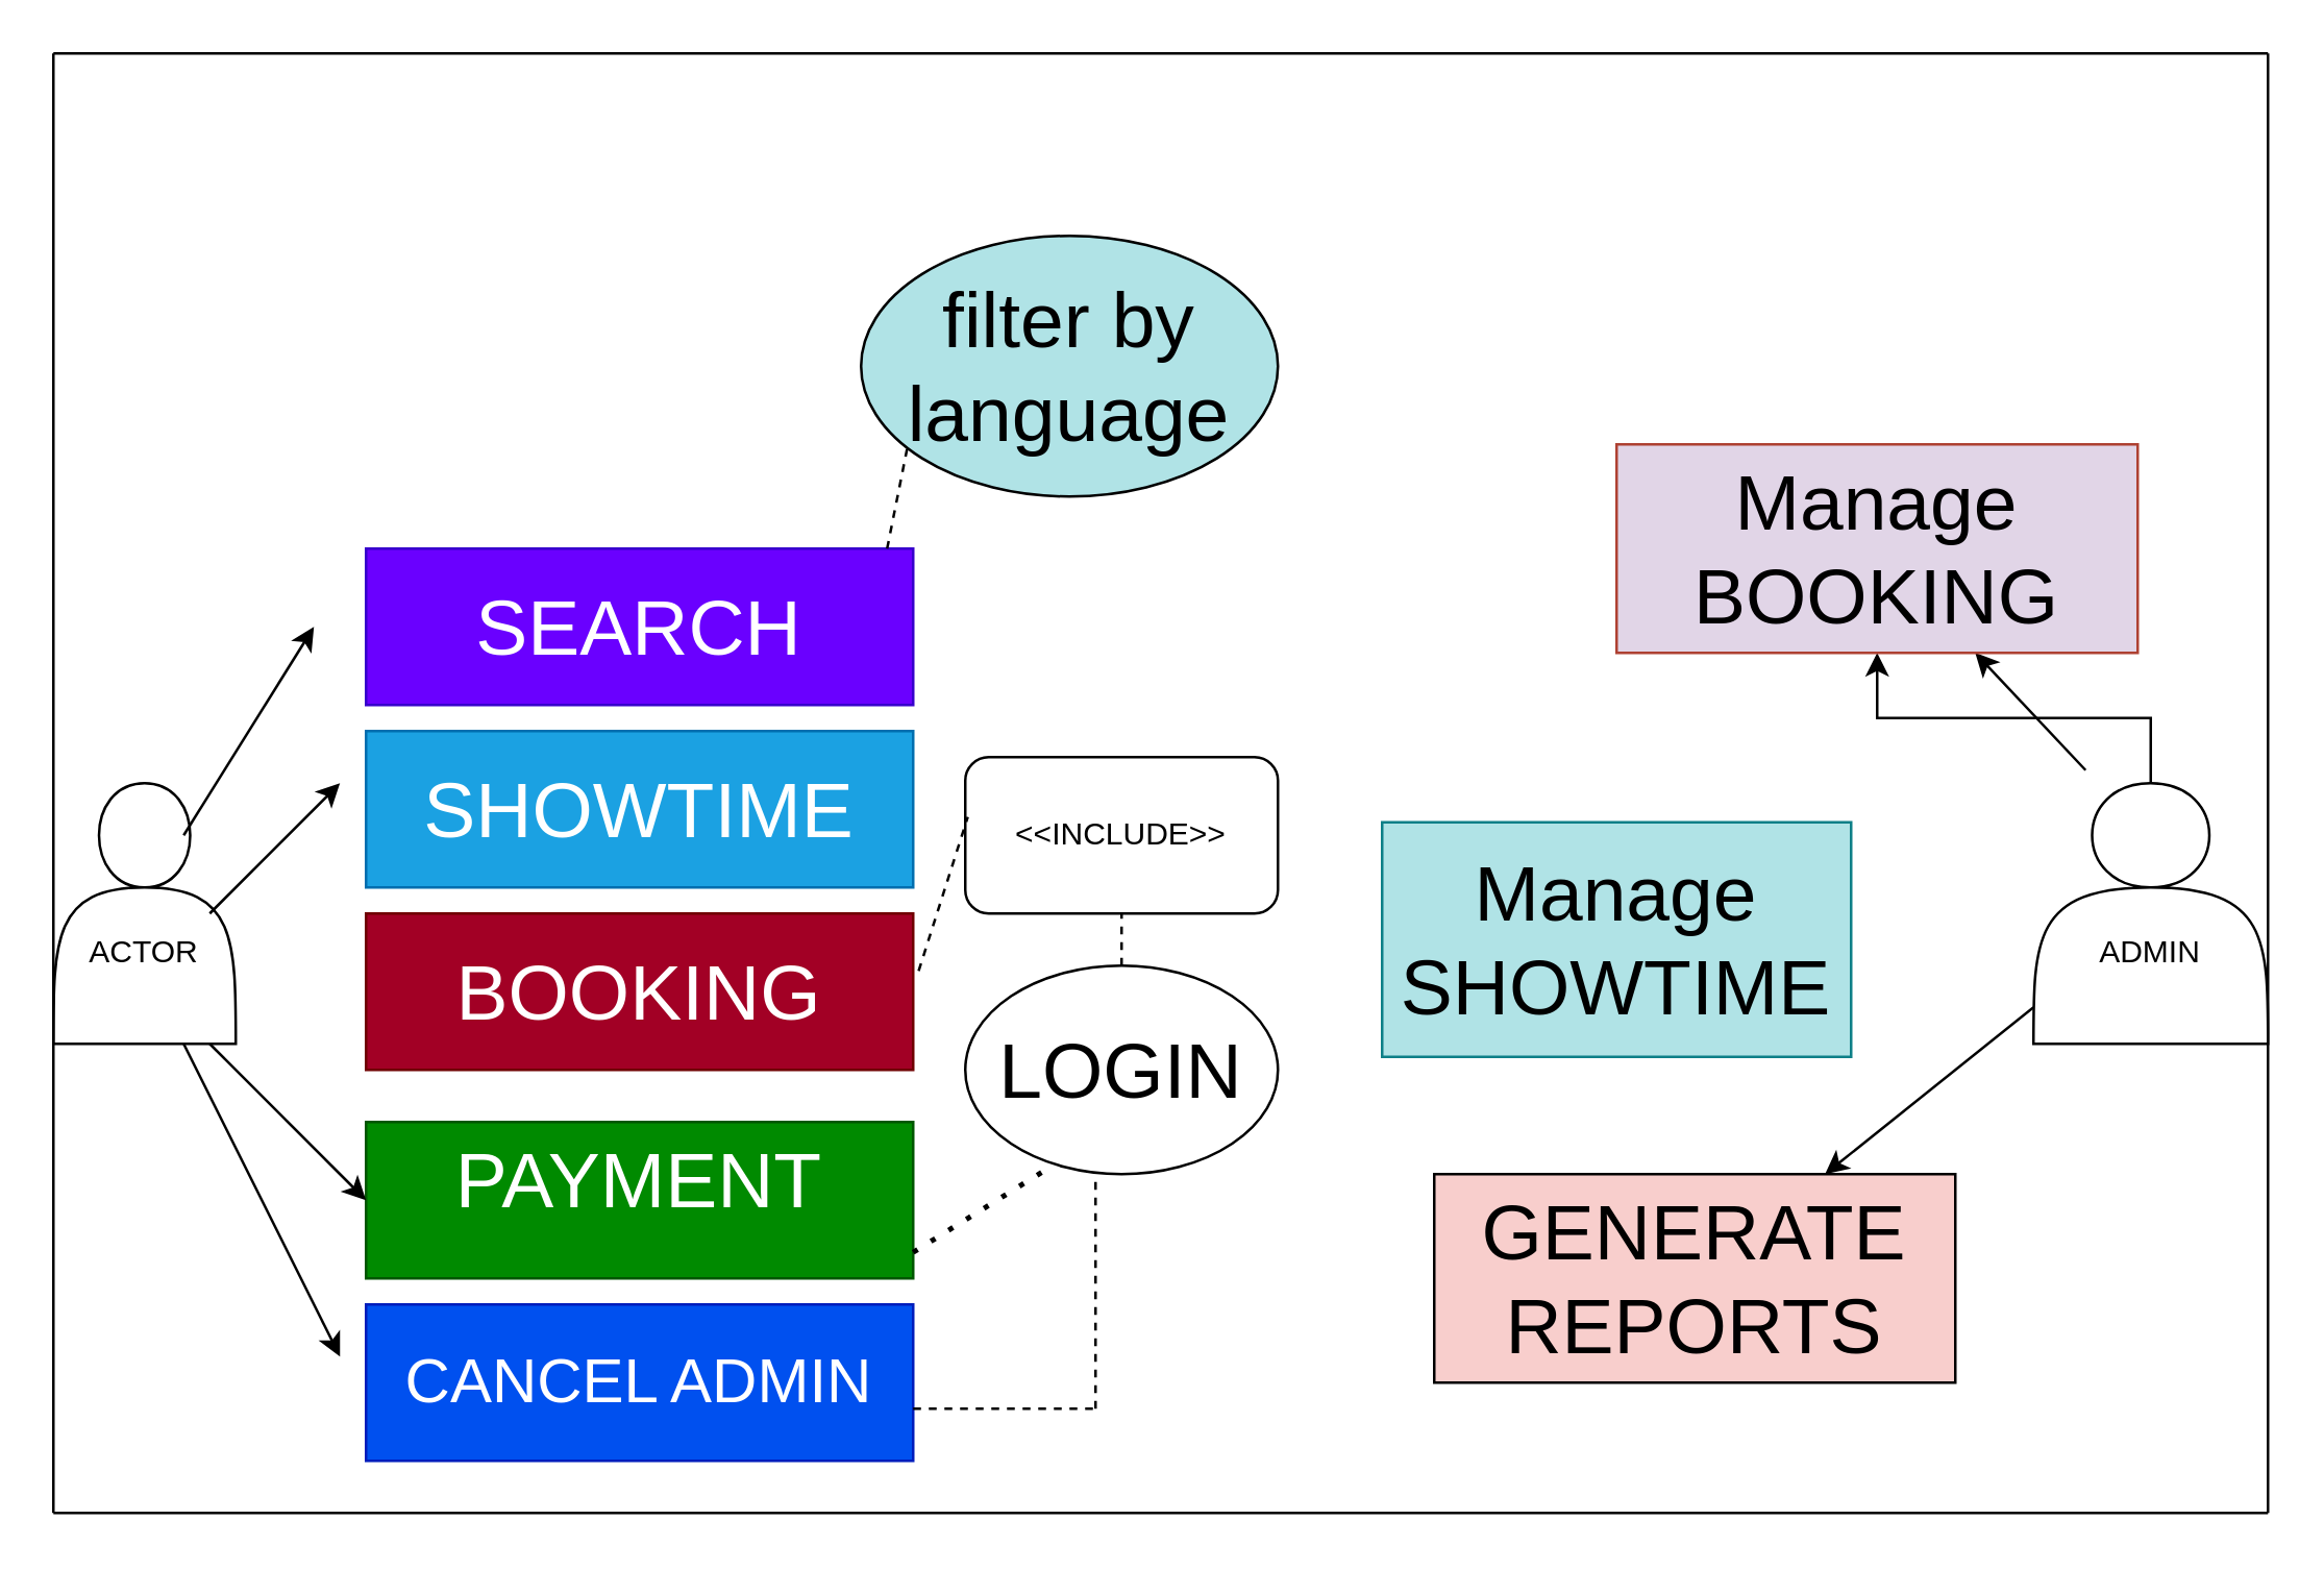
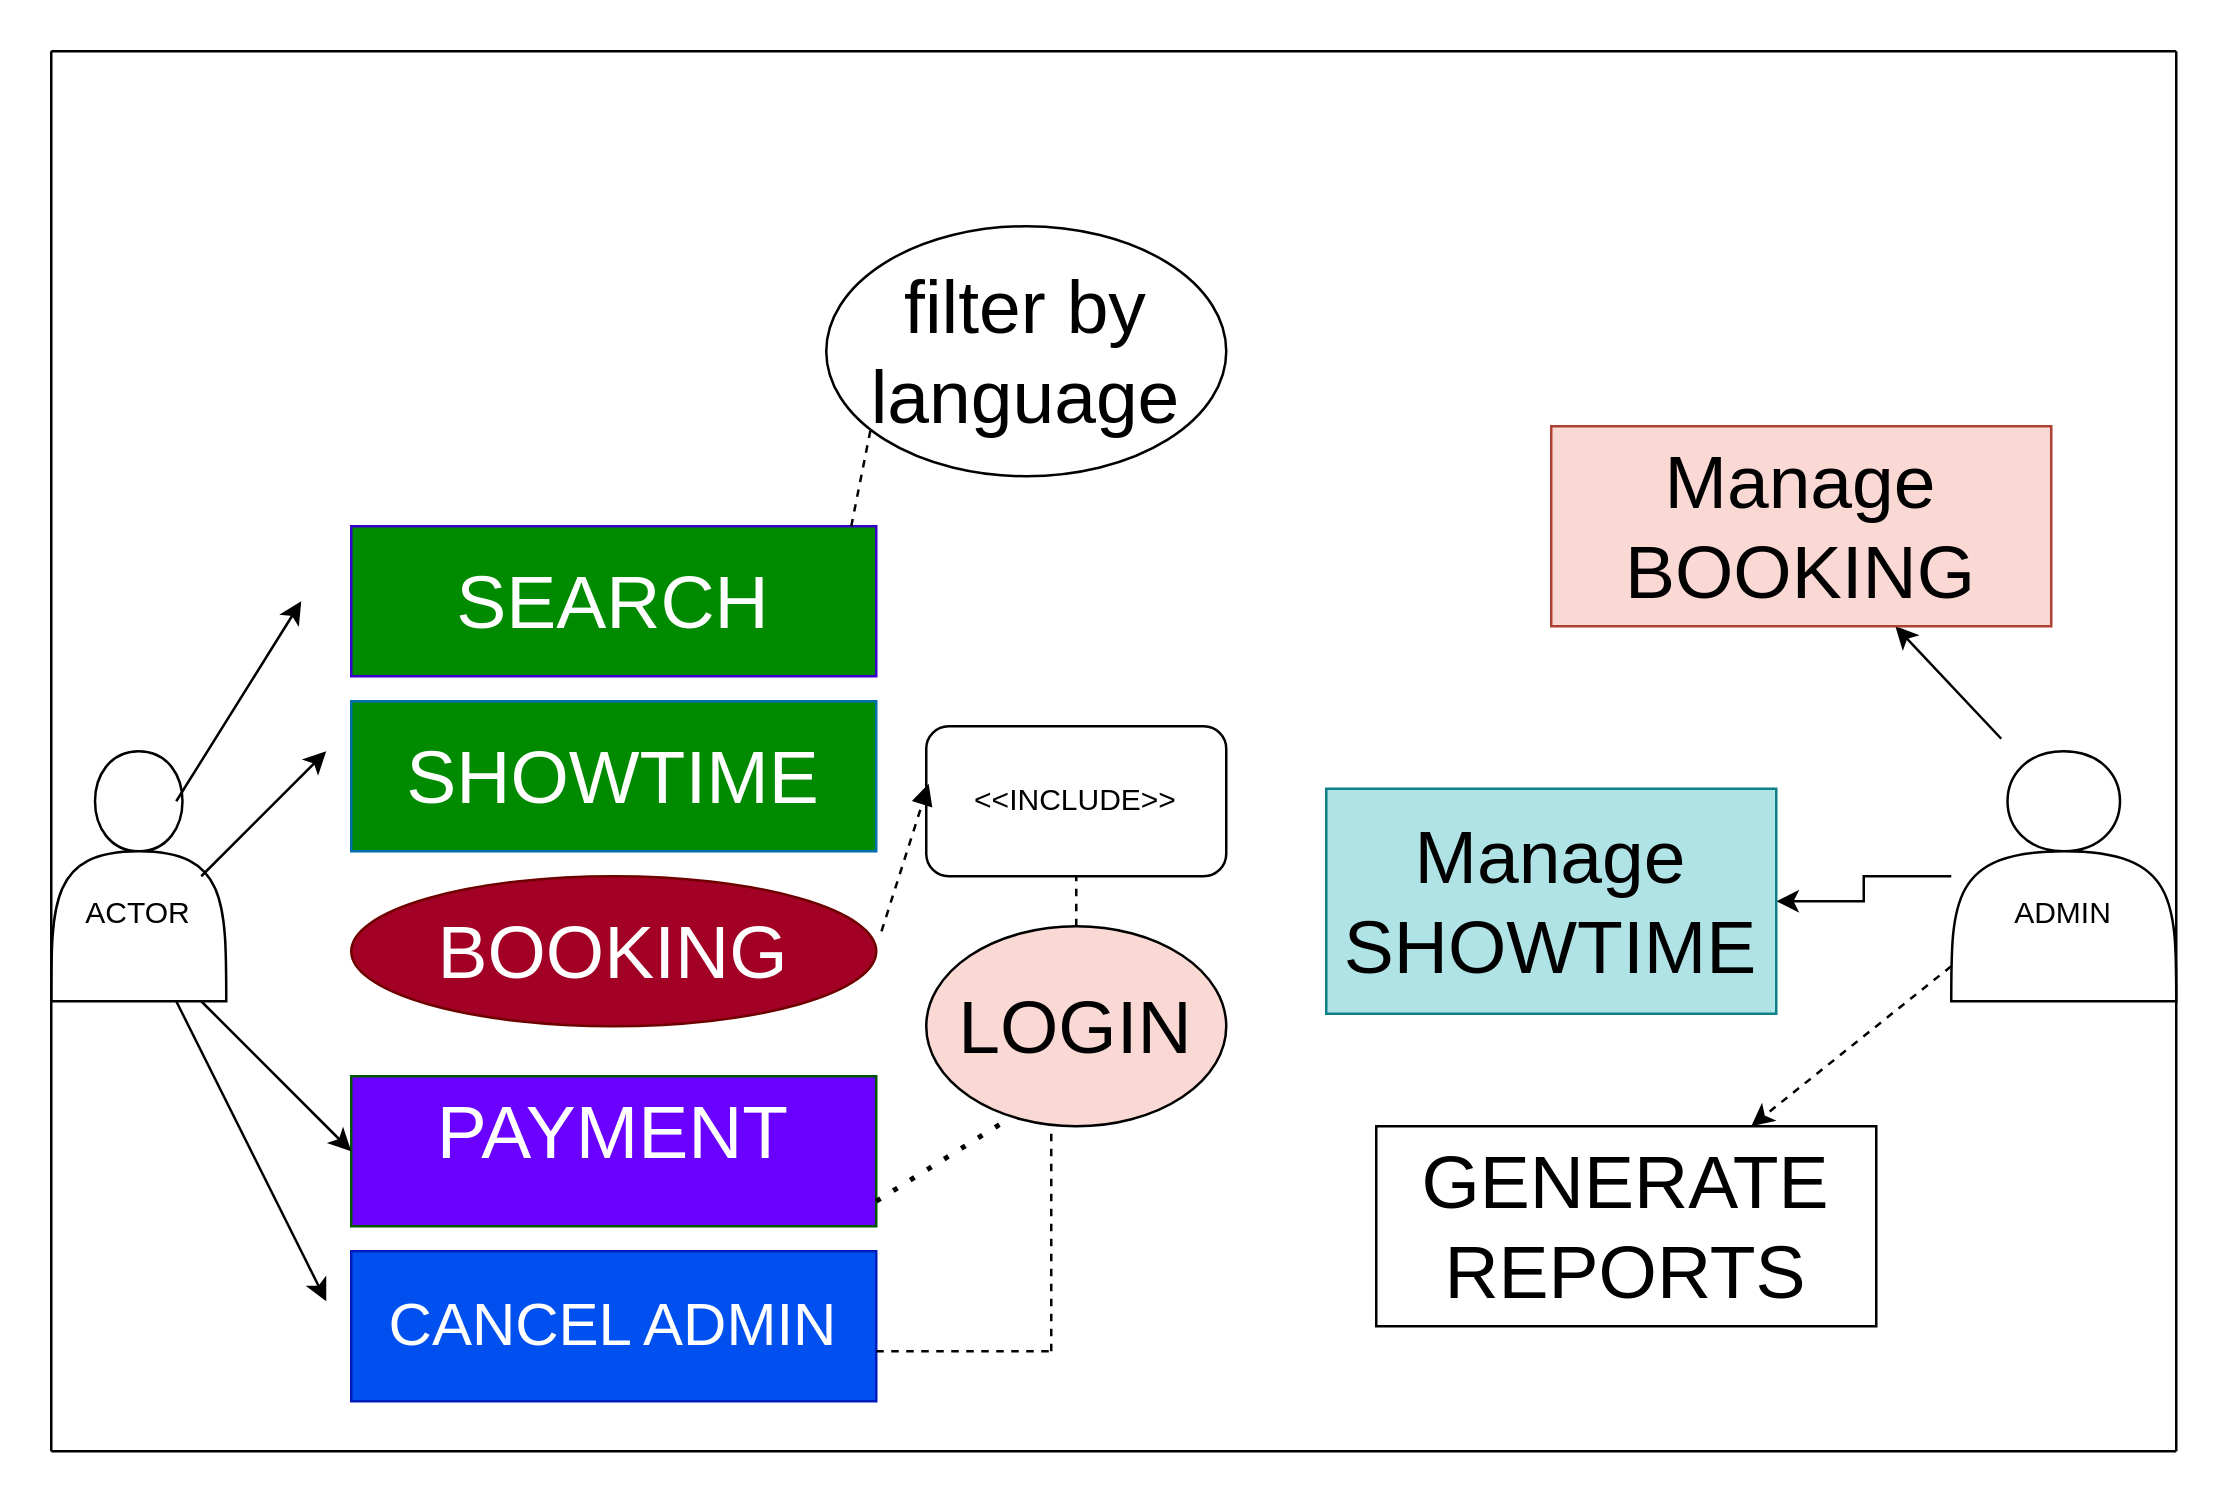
- <mxCell id="13" value="&lt;font style=&quot;font-size: 30px;&quot;&gt;filter by language&lt;/font&gt;" style="ellipse;whiteSpace=wrap;html=1;fillColor=#b0e3e6;" vertex="1" parent="1"><mxGeometry x="330" y="90" width="160" height="100" as="geometry" /></mxCell>
+ <mxCell id="13" value="&lt;font style=&quot;font-size: 30px;&quot;&gt;filter by language&lt;/font&gt;" style="ellipse;whiteSpace=wrap;html=1;" vertex="1" parent="1"><mxGeometry x="330" y="90" width="160" height="100" as="geometry" /></mxCell>
- <mxCell id="22" value="&lt;font style=&quot;font-size: 30px;&quot;&gt;Manage BOOKING&lt;/font&gt;" style="rounded=0;whiteSpace=wrap;html=1;fillColor=#e1d5e7;strokeColor=#ae4132;" vertex="1" parent="1"><mxGeometry x="620" y="170" width="200" height="80" as="geometry" /></mxCell>
+ <mxCell id="22" value="&lt;font style=&quot;font-size: 30px;&quot;&gt;Manage BOOKING&lt;/font&gt;" style="rounded=0;whiteSpace=wrap;html=1;fillColor=#fad9d5;strokeColor=#ae4132;" vertex="1" parent="1"><mxGeometry x="620" y="170" width="200" height="80" as="geometry" /></mxCell>
- <mxCell id="2" value="&lt;span style=&quot;font-size: 30px;&quot;&gt;SEARCH&lt;/span&gt;" style="rounded=0;whiteSpace=wrap;html=1;fillColor=#6a00ff;fontColor=#ffffff;strokeColor=#3700CC;" vertex="1" parent="1"><mxGeometry x="140" y="210" width="210" height="60" as="geometry" /></mxCell>
+ <mxCell id="2" value="&lt;span style=&quot;font-size: 30px;&quot;&gt;SEARCH&lt;/span&gt;" style="rounded=0;whiteSpace=wrap;html=1;fillColor=#008a00;fontColor=#ffffff;strokeColor=#3700CC;" vertex="1" parent="1"><mxGeometry x="140" y="210" width="210" height="60" as="geometry" /></mxCell>
- <mxCell id="19" value="" style="edgeStyle=orthogonalEdgeStyle;rounded=0;orthogonalLoop=1;jettySize=auto;html=1;" edge="1" parent="1" source="20" target="22"><mxGeometry relative="1" as="geometry" /></mxCell>
+ <mxCell id="19" value="" style="edgeStyle=orthogonalEdgeStyle;rounded=0;orthogonalLoop=1;jettySize=auto;html=1;" edge="1" parent="1" source="20" target="23"><mxGeometry relative="1" as="geometry" /></mxCell>
- <mxCell id="3" value="&lt;font style=&quot;font-size: 30px;&quot;&gt;SHOWTIME&lt;/font&gt;" style="rounded=0;whiteSpace=wrap;html=1;fillColor=#1ba1e2;fontColor=#ffffff;strokeColor=#006EAF;" vertex="1" parent="1"><mxGeometry x="140" y="280" width="210" height="60" as="geometry" /></mxCell>
+ <mxCell id="3" value="&lt;font style=&quot;font-size: 30px;&quot;&gt;SHOWTIME&lt;/font&gt;" style="rounded=0;whiteSpace=wrap;html=1;fillColor=#008a00;fontColor=#ffffff;strokeColor=#006EAF;" vertex="1" parent="1"><mxGeometry x="140" y="280" width="210" height="60" as="geometry" /></mxCell>
- <mxCell id="30" value="" style="endArrow=none;dashed=1;html=1;rounded=0;entryX=0.008;entryY=0.383;entryDx=0;entryDy=0;entryPerimeter=0;exitX=1.01;exitY=0.367;exitDx=0;exitDy=0;exitPerimeter=0;" edge="1" parent="1" source="4" target="18"><mxGeometry width="50" height="50" relative="1" as="geometry"><mxPoint x="350" y="315" as="sourcePoint" /><mxPoint x="400" y="265" as="targetPoint" /></mxGeometry></mxCell>
+ <mxCell id="30" value="" style="endArrow=block;dashed=1;html=1;rounded=0;entryX=0.008;entryY=0.383;entryDx=0;entryDy=0;entryPerimeter=0;exitX=1.01;exitY=0.367;exitDx=0;exitDy=0;exitPerimeter=0;" edge="1" parent="1" source="4" target="18"><mxGeometry width="50" height="50" relative="1" as="geometry"><mxPoint x="350" y="315" as="sourcePoint" /><mxPoint x="400" y="265" as="targetPoint" /></mxGeometry></mxCell>
- <mxCell id="4" value="&lt;span style=&quot;font-size: 30px;&quot;&gt;BOOKING&lt;/span&gt;" style="rounded=0;whiteSpace=wrap;html=1;fillColor=#a20025;fontColor=#ffffff;strokeColor=#6F0000;" vertex="1" parent="1"><mxGeometry x="140" y="350" width="210" height="60" as="geometry" /></mxCell>
+ <mxCell id="4" value="&lt;span style=&quot;font-size: 30px;&quot;&gt;BOOKING&lt;/span&gt;" style="ellipse;whiteSpace=wrap;html=1;fillColor=#a20025;fontColor=#ffffff;strokeColor=#6F0000;" vertex="1" parent="1"><mxGeometry x="140" y="350" width="210" height="60" as="geometry" /></mxCell>
- <mxCell id="16" value="&lt;font style=&quot;font-size: 30px;&quot;&gt;LOGIN&lt;/font&gt;" style="ellipse;whiteSpace=wrap;html=1;" vertex="1" parent="1"><mxGeometry x="370" y="370" width="120" height="80" as="geometry" /></mxCell>
+ <mxCell id="16" value="&lt;font style=&quot;font-size: 30px;&quot;&gt;LOGIN&lt;/font&gt;" style="ellipse;whiteSpace=wrap;html=1;fillColor=#fad9d5;" vertex="1" parent="1"><mxGeometry x="370" y="370" width="120" height="80" as="geometry" /></mxCell>
- <mxCell id="24" value="" style="endArrow=classic;html=1;rounded=0;" edge="1" parent="1" source="20" target="25"><mxGeometry width="50" height="50" relative="1" as="geometry"><mxPoint x="790" y="390" as="sourcePoint" /><mxPoint x="750" y="450" as="targetPoint" /></mxGeometry></mxCell>
+ <mxCell id="24" value="" style="endArrow=classic;html=1;rounded=0;dashed=1;" edge="1" parent="1" source="20" target="25"><mxGeometry width="50" height="50" relative="1" as="geometry"><mxPoint x="790" y="390" as="sourcePoint" /><mxPoint x="750" y="450" as="targetPoint" /></mxGeometry></mxCell>
- <mxCell id="5" value="&lt;font style=&quot;font-size: 30px;&quot;&gt;PAYMENT&lt;/font&gt;&lt;div&gt;&lt;br&gt;&lt;/div&gt;" style="rounded=0;whiteSpace=wrap;html=1;fillColor=#008a00;fontColor=#ffffff;strokeColor=#005700;" vertex="1" parent="1"><mxGeometry x="140" y="430" width="210" height="60" as="geometry" /></mxCell>
+ <mxCell id="5" value="&lt;font style=&quot;font-size: 30px;&quot;&gt;PAYMENT&lt;/font&gt;&lt;div&gt;&lt;br&gt;&lt;/div&gt;" style="rounded=0;whiteSpace=wrap;html=1;fillColor=#6a00ff;fontColor=#ffffff;strokeColor=#005700;" vertex="1" parent="1"><mxGeometry x="140" y="430" width="210" height="60" as="geometry" /></mxCell>
- <mxCell id="25" value="&lt;font style=&quot;font-size: 30px;&quot;&gt;GENERATE REPORTS&lt;/font&gt;" style="rounded=0;whiteSpace=wrap;html=1;fillColor=#f8cecc;" vertex="1" parent="1"><mxGeometry x="550" y="450" width="200" height="80" as="geometry" /></mxCell>
+ <mxCell id="25" value="&lt;font style=&quot;font-size: 30px;&quot;&gt;GENERATE REPORTS&lt;/font&gt;" style="rounded=0;whiteSpace=wrap;html=1;" vertex="1" parent="1"><mxGeometry x="550" y="450" width="200" height="80" as="geometry" /></mxCell>
